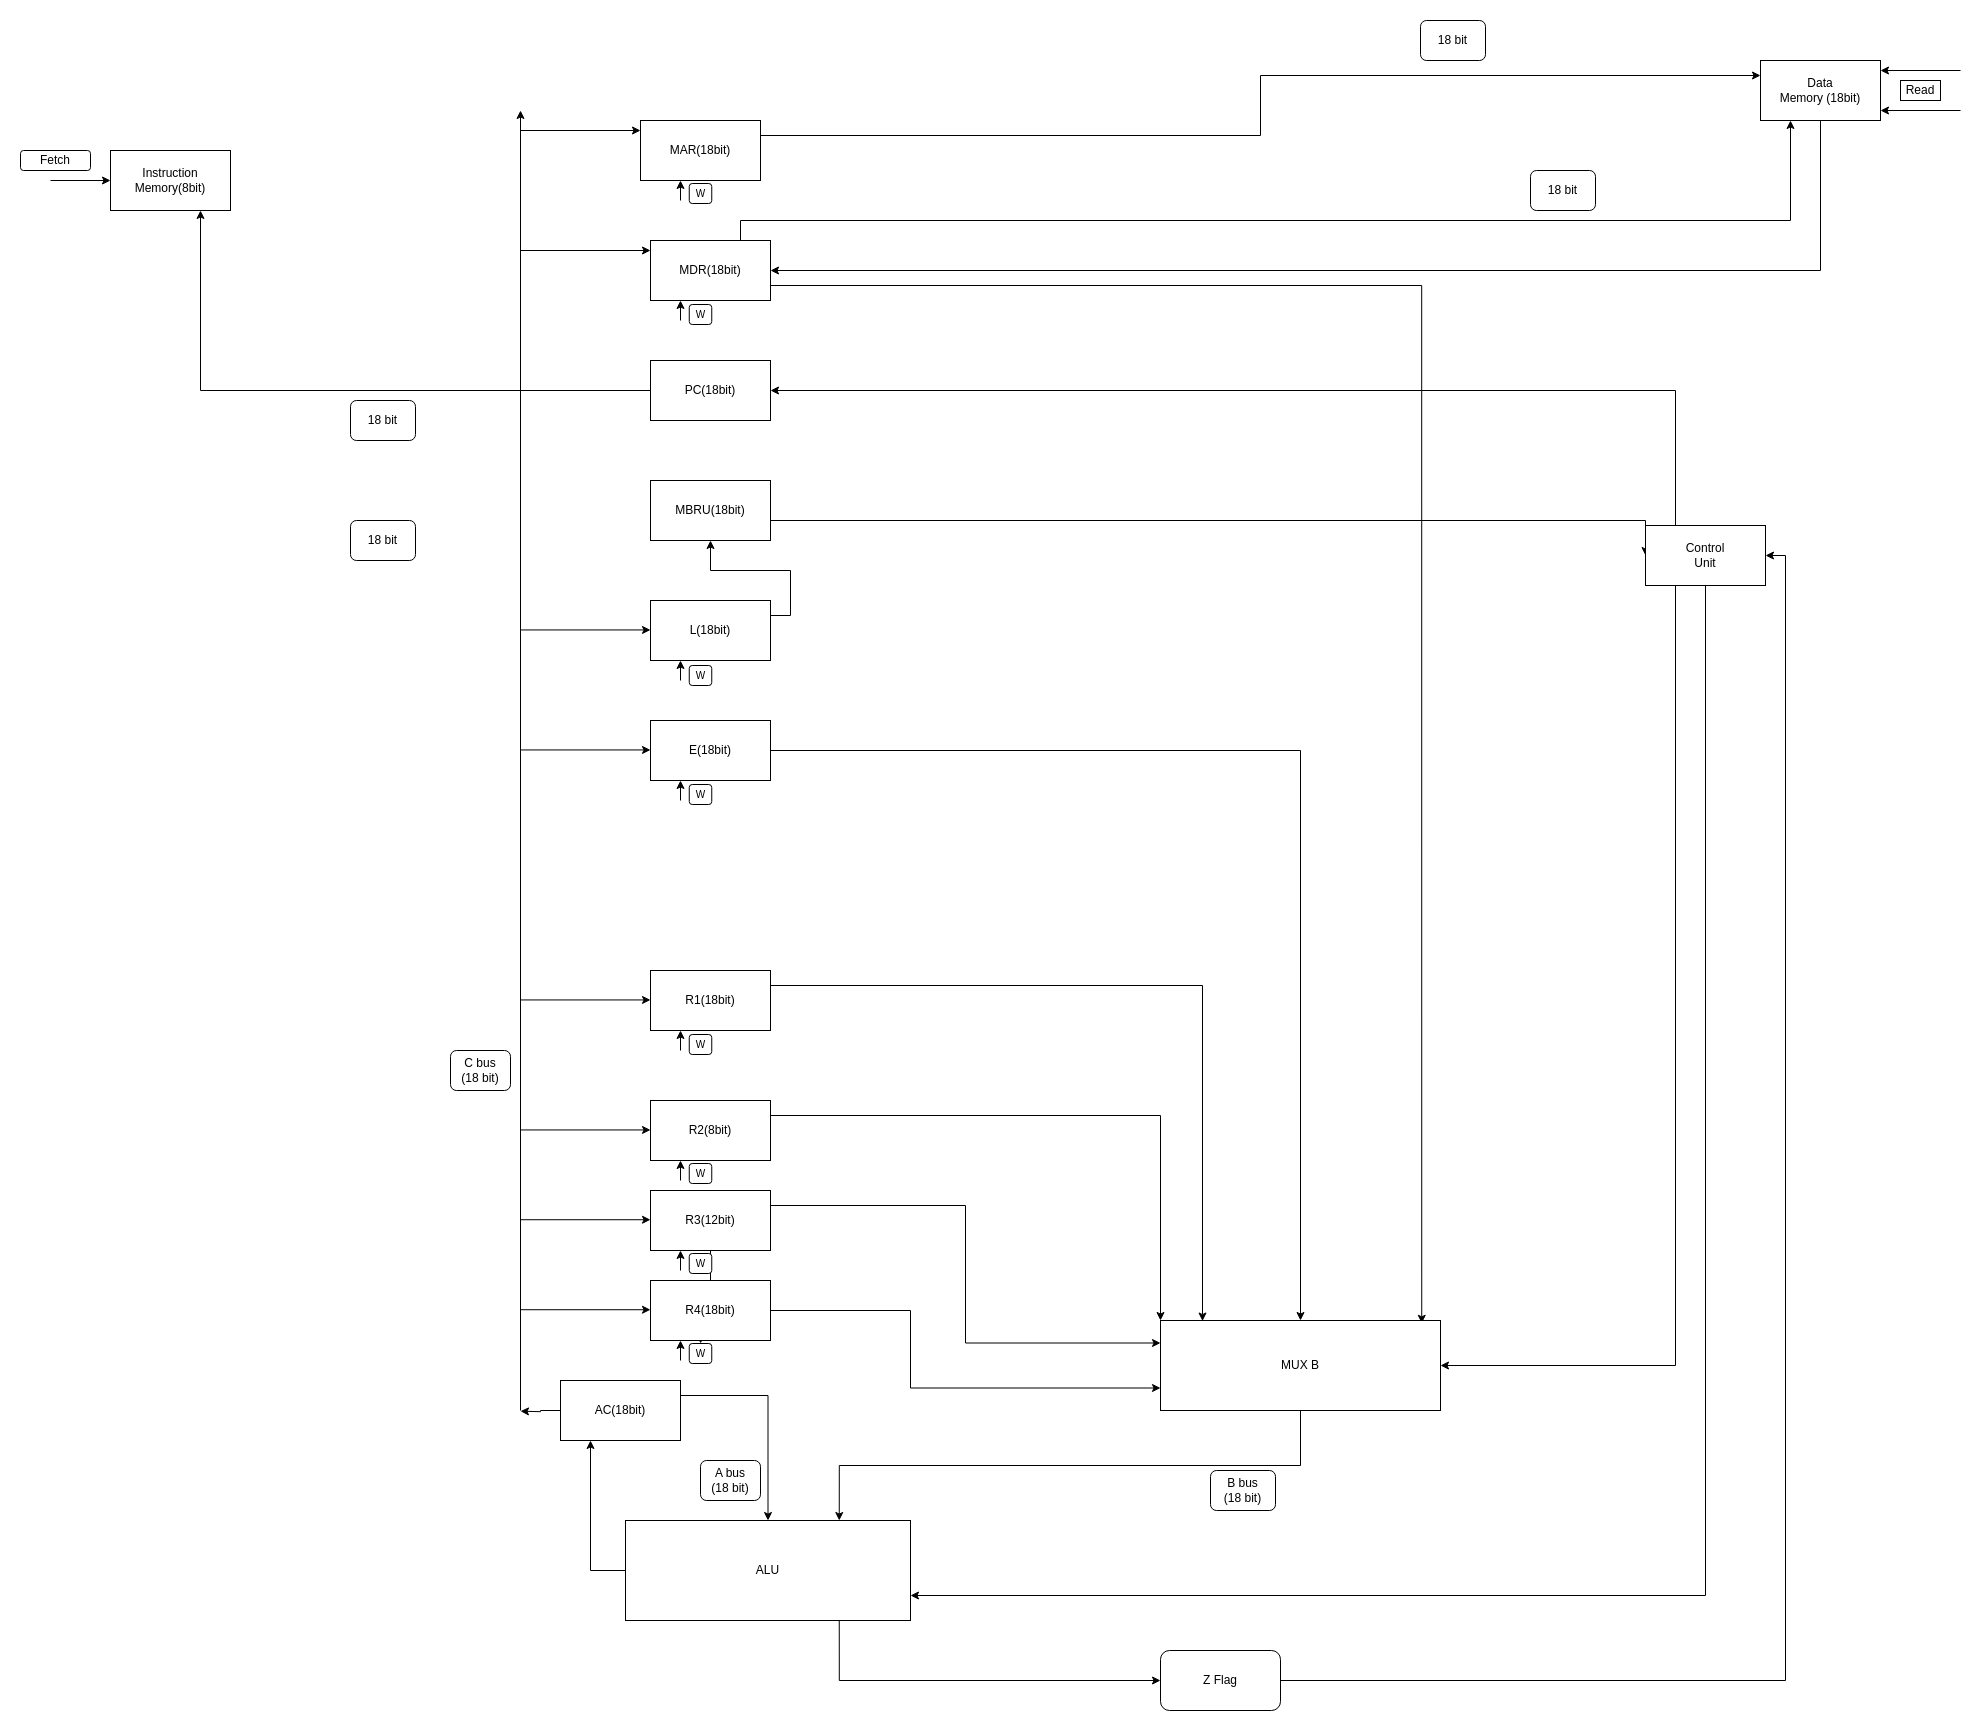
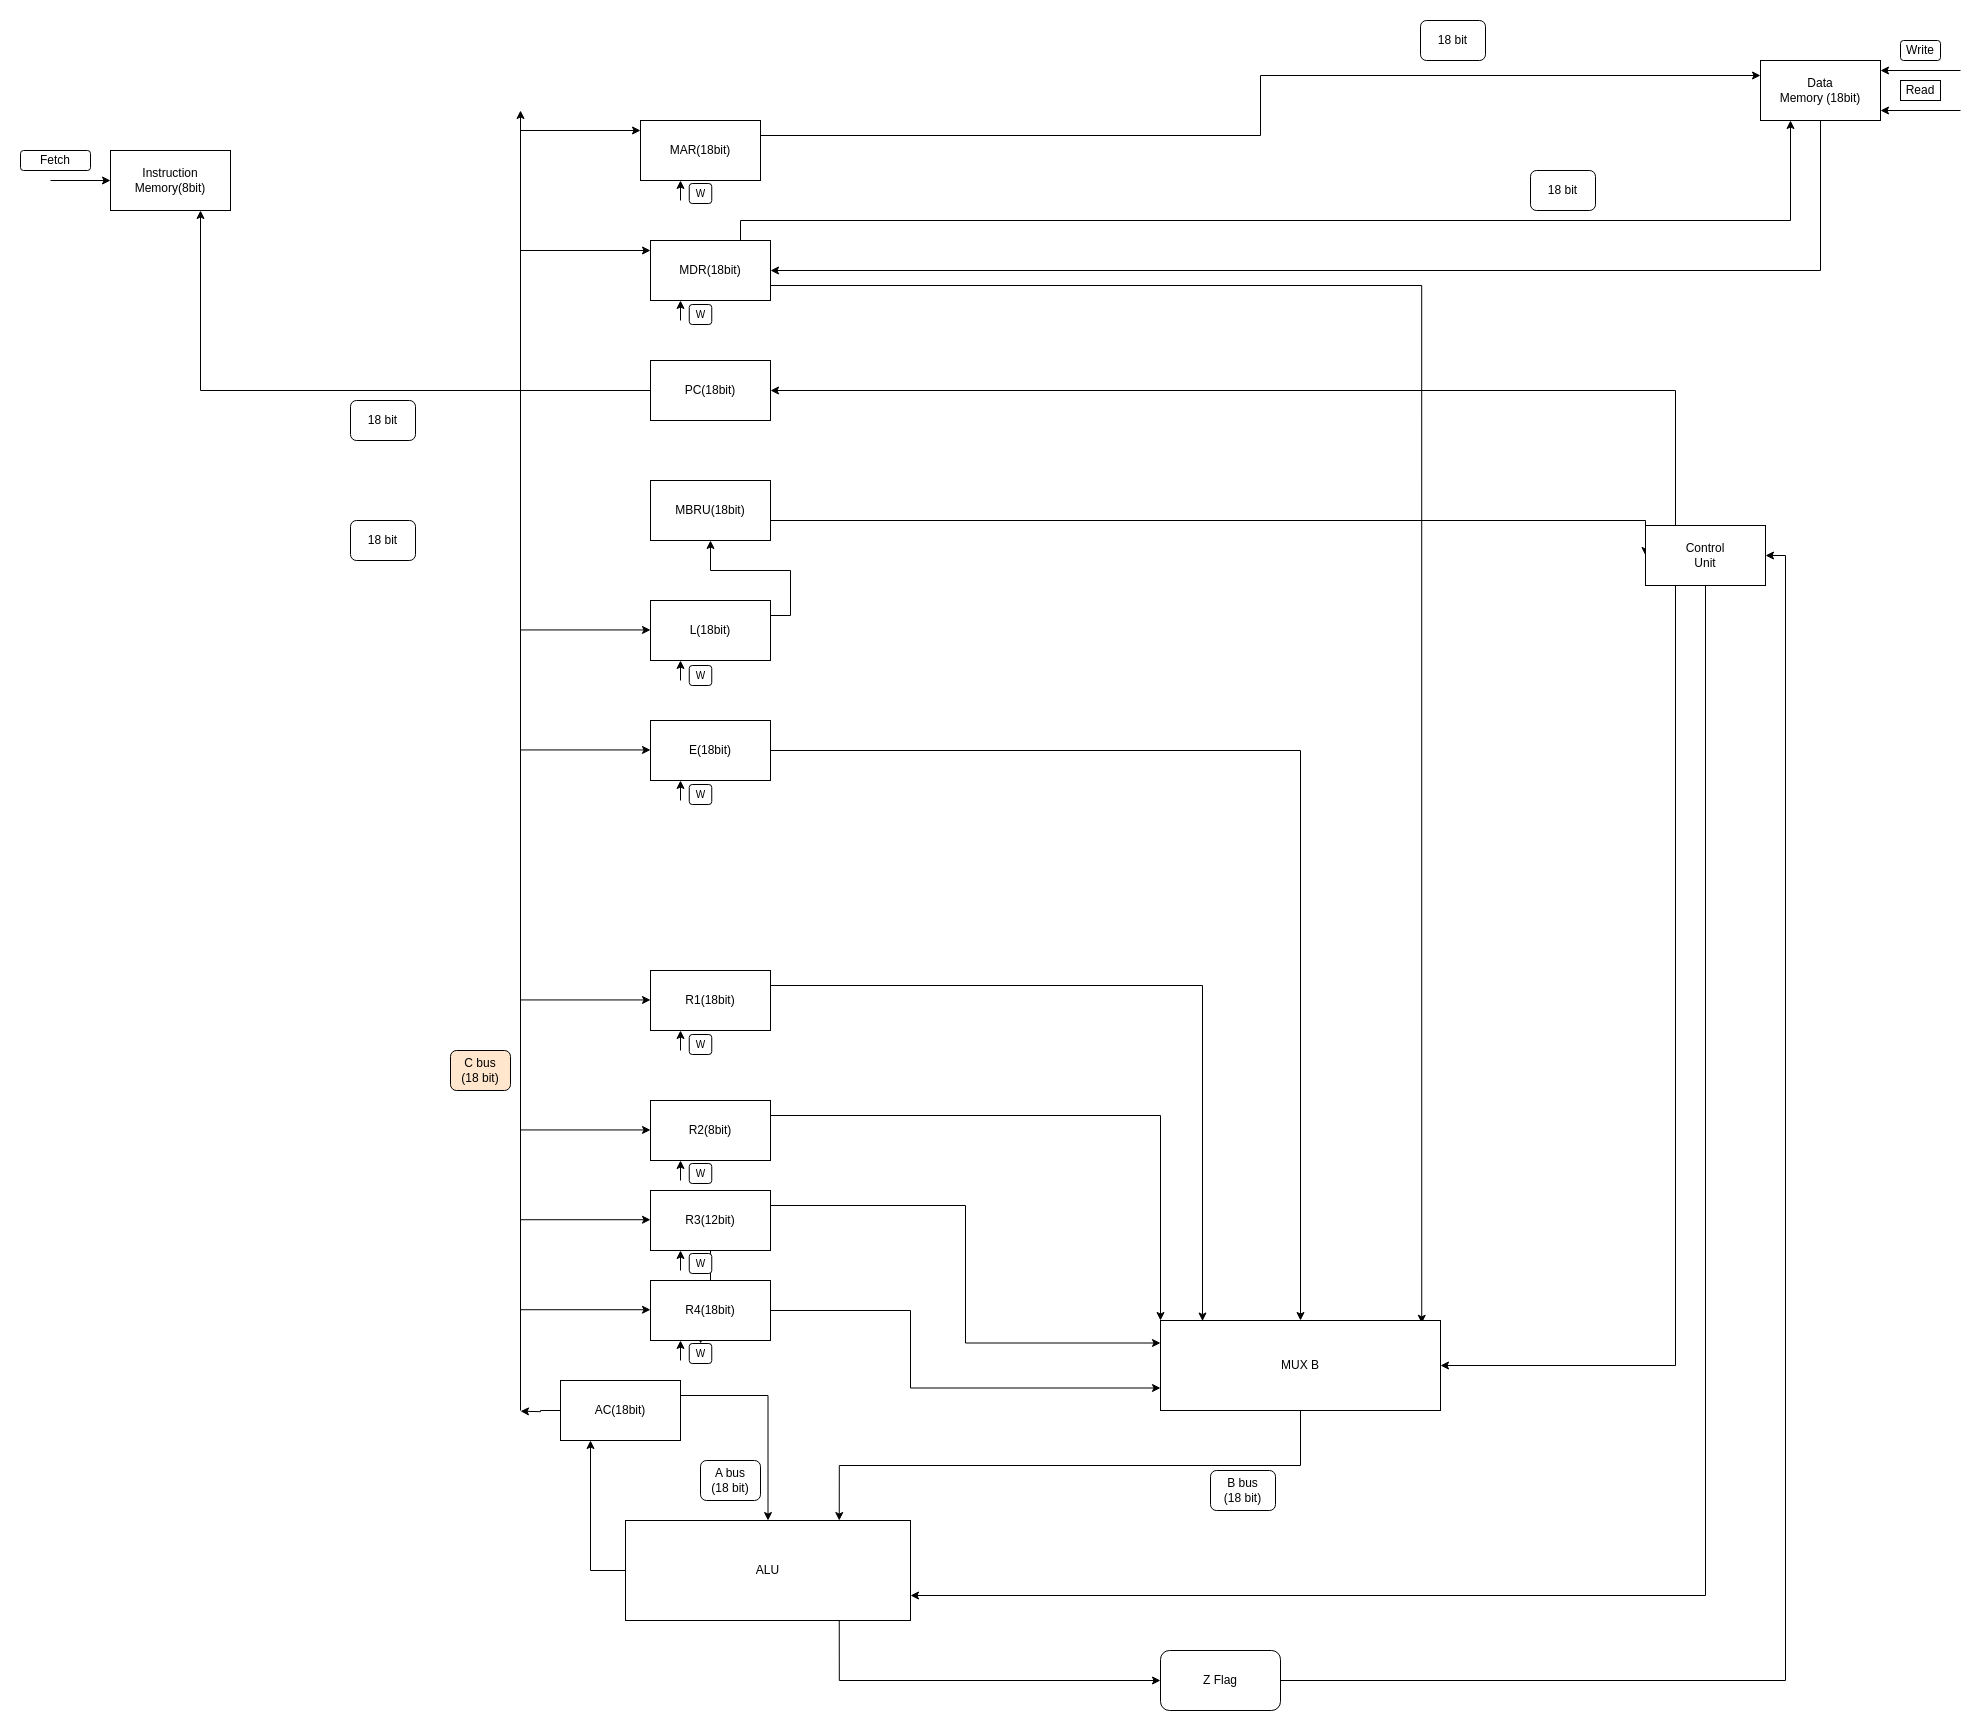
+ <mxCell id="58" value="Write" style="rounded=1;whiteSpace=wrap;html=1;" parent="1" vertex="1"><mxGeometry x="1900" y="40" width="40" height="20" as="geometry" /></mxCell>
- <mxCell id="42" value="C bus&lt;br&gt;(18 bit)" style="rounded=1;whiteSpace=wrap;html=1;" parent="1" vertex="1"><mxGeometry x="450" y="1050" width="60" height="40" as="geometry" /></mxCell>
+ <mxCell id="42" value="C bus&lt;br&gt;(18 bit)" style="rounded=1;whiteSpace=wrap;html=1;fillColor=#ffe6cc;" parent="1" vertex="1"><mxGeometry x="450" y="1050" width="60" height="40" as="geometry" /></mxCell>
